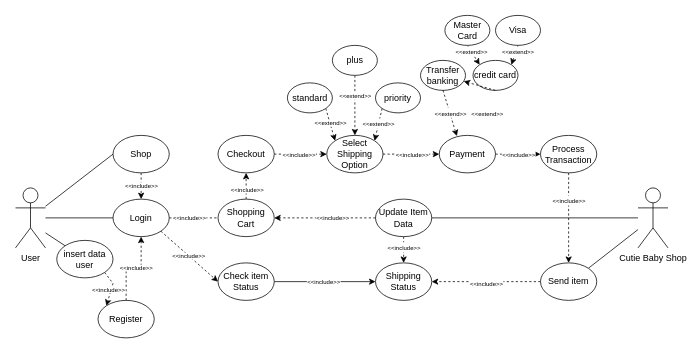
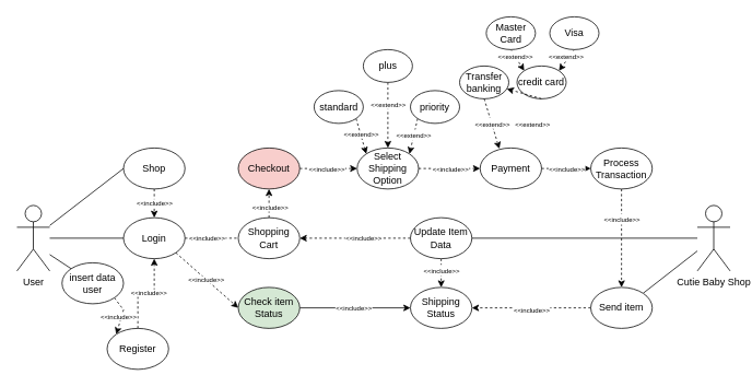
- <mxCell id="56" value="Visa" style="ellipse;whiteSpace=wrap;html=1;" vertex="1" parent="1"><mxGeometry x="660" y="20" width="60" height="40" as="geometry" /></mxCell>
+ <mxCell id="56" value="Visa" style="ellipse;whiteSpace=wrap;html=1;" vertex="1" parent="1"><mxGeometry x="670" y="20" width="60" height="40" as="geometry" /></mxCell>
- <mxCell id="25" value="Checkout" style="ellipse;whiteSpace=wrap;html=1;" vertex="1" parent="1"><mxGeometry x="290" y="180" width="75" height="50" as="geometry" /></mxCell>
+ <mxCell id="25" value="Checkout" style="ellipse;whiteSpace=wrap;html=1;fillColor=#f8cecc;" vertex="1" parent="1"><mxGeometry x="290" y="180" width="75" height="50" as="geometry" /></mxCell>
- <mxCell id="50" value="Check item Status" style="ellipse;whiteSpace=wrap;html=1;" vertex="1" parent="1"><mxGeometry x="290" y="350" width="75" height="50" as="geometry" /></mxCell>
+ <mxCell id="50" value="Check item Status" style="ellipse;whiteSpace=wrap;html=1;fillColor=#d5e8d4;" vertex="1" parent="1"><mxGeometry x="290" y="350" width="75" height="50" as="geometry" /></mxCell>
